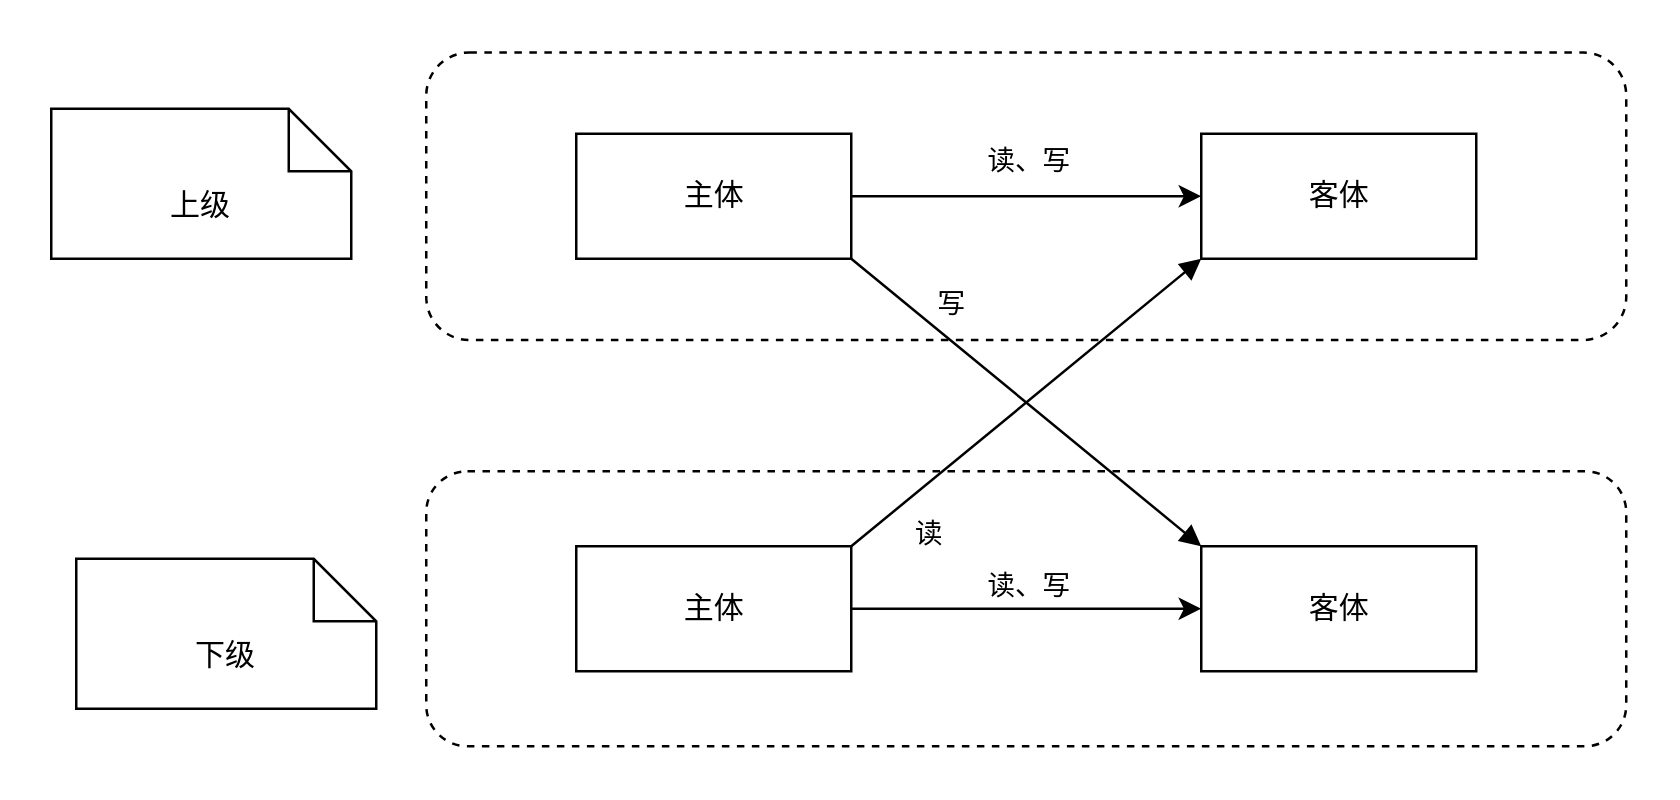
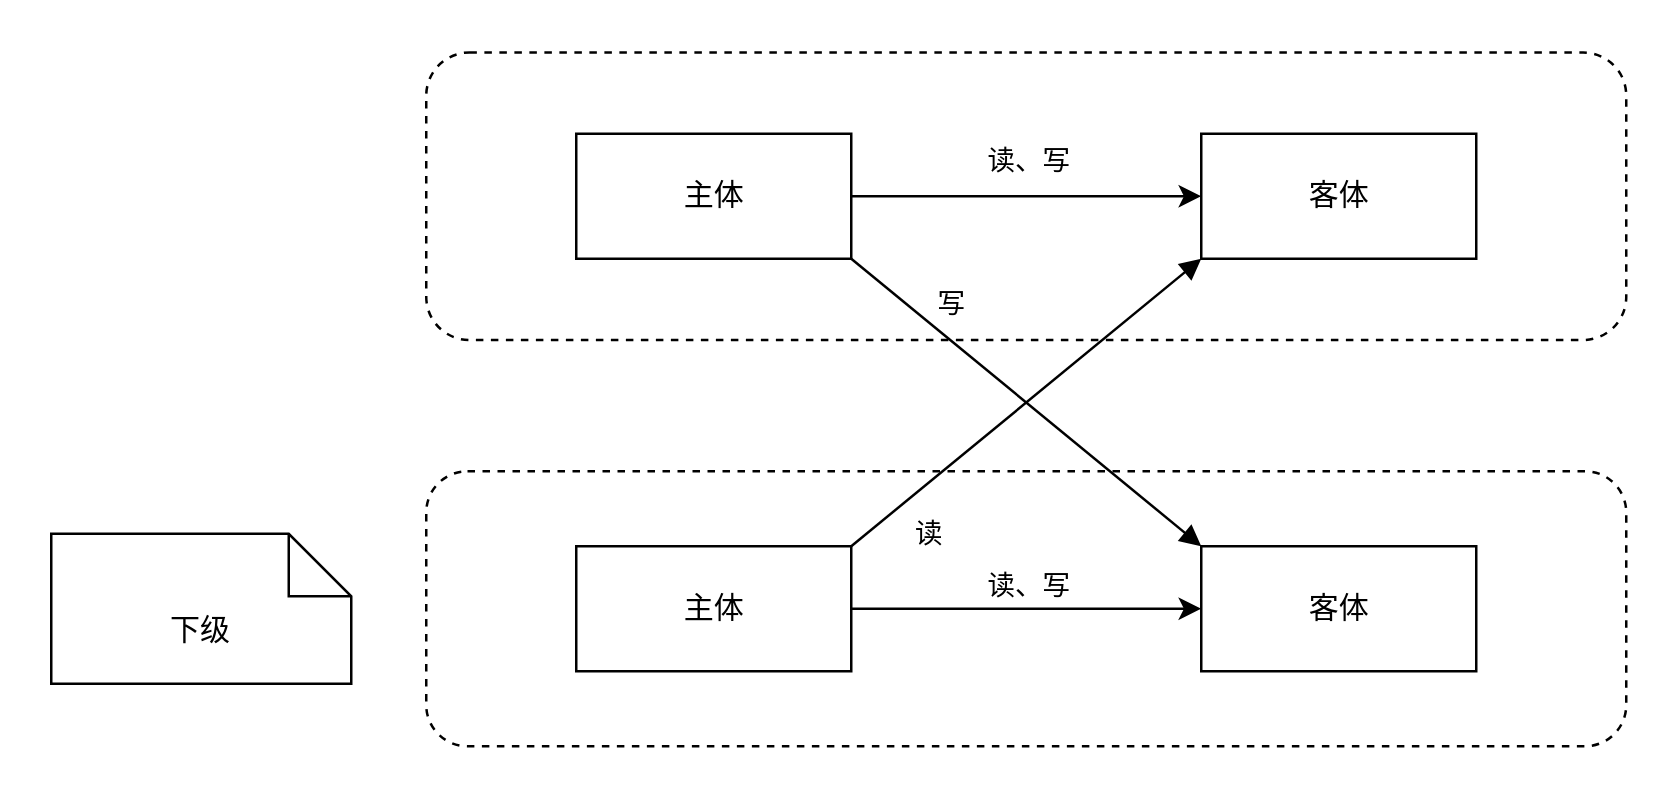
- <mxCell id="7" value="上级" style="shape=note2;boundedLbl=1;whiteSpace=wrap;html=1;size=25;verticalAlign=top;align=center;" vertex="1" parent="1"><mxGeometry x="20" y="43" width="120" height="60" as="geometry" /></mxCell>
- <mxCell id="8" value="下级" style="shape=note2;boundedLbl=1;whiteSpace=wrap;html=1;size=25;verticalAlign=top;align=center;" vertex="1" parent="1"><mxGeometry x="30" y="223" width="120" height="60" as="geometry" /></mxCell>
+ <mxCell id="8" value="下级" style="shape=note2;boundedLbl=1;whiteSpace=wrap;html=1;size=25;verticalAlign=top;align=center;" vertex="1" parent="1"><mxGeometry x="20" y="213" width="120" height="60" as="geometry" /></mxCell>
